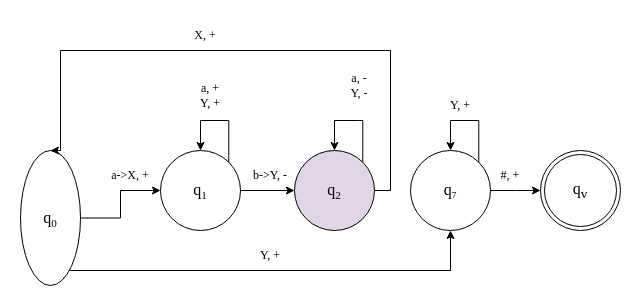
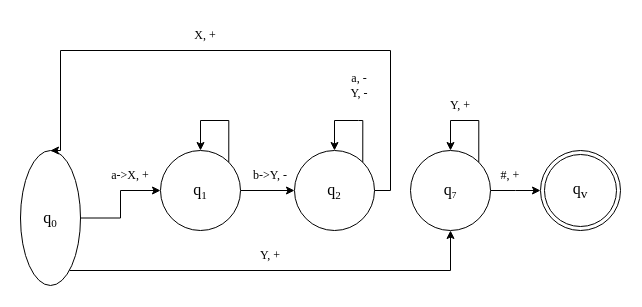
- <mxCell id="9" value="a, +&lt;br&gt;Y, +" style="text;html=1;strokeColor=none;fillColor=none;align=center;verticalAlign=middle;whiteSpace=wrap;rounded=0;fontFamily=Verdana;" parent="1" vertex="1"><mxGeometry x="180" y="80" width="60" height="30" as="geometry" /></mxCell>
- <mxCell id="11" value="q&lt;span style=&quot;font-size: 13.333px;&quot;&gt;&lt;sub&gt;2&lt;/sub&gt;&lt;/span&gt;" style="ellipse;whiteSpace=wrap;html=1;aspect=fixed;fontFamily=Verdana;fontSize=16;fillColor=#e1d5e7;" parent="1" vertex="1"><mxGeometry x="294" y="150" width="80" height="80" as="geometry" /></mxCell>
+ <mxCell id="11" value="q&lt;span style=&quot;font-size: 13.333px;&quot;&gt;&lt;sub&gt;2&lt;/sub&gt;&lt;/span&gt;" style="ellipse;whiteSpace=wrap;html=1;aspect=fixed;fontFamily=Verdana;fontSize=16;" parent="1" vertex="1"><mxGeometry x="294" y="150" width="80" height="80" as="geometry" /></mxCell>
